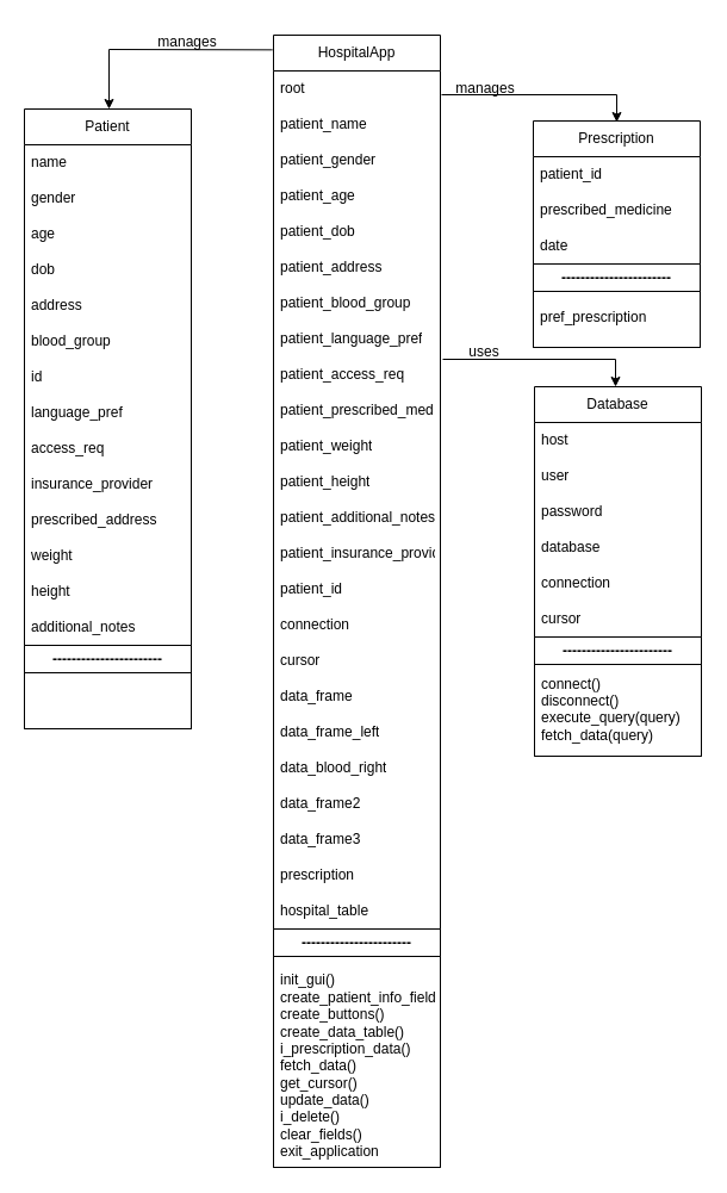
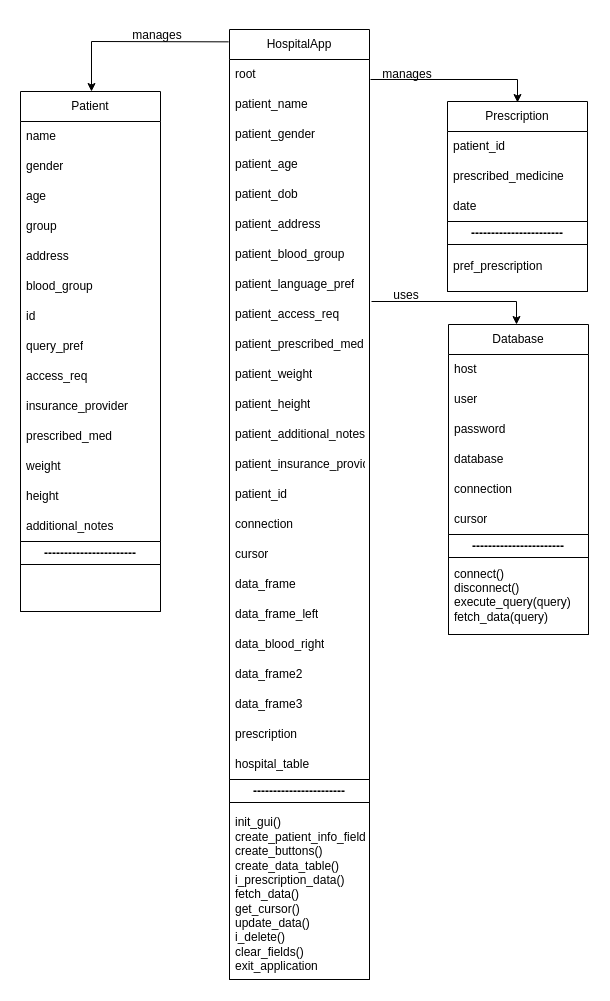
- <mxCell id="42" value="dob" style="text;strokeColor=none;fillColor=none;align=left;verticalAlign=middle;spacingLeft=4;spacingRight=4;overflow=hidden;points=[[0,0.5],[1,0.5]];portConstraint=eastwest;rotatable=0;whiteSpace=wrap;html=1;" vertex="1" parent="38"><mxGeometry y="120" width="140" height="30" as="geometry" /></mxCell>
+ <mxCell id="42" value="group" style="text;strokeColor=none;fillColor=none;align=left;verticalAlign=middle;spacingLeft=4;spacingRight=4;overflow=hidden;points=[[0,0.5],[1,0.5]];portConstraint=eastwest;rotatable=0;whiteSpace=wrap;html=1;" vertex="1" parent="38"><mxGeometry y="120" width="140" height="30" as="geometry" /></mxCell>
- <mxCell id="46" value="language_pref" style="text;strokeColor=none;fillColor=none;align=left;verticalAlign=middle;spacingLeft=4;spacingRight=4;overflow=hidden;points=[[0,0.5],[1,0.5]];portConstraint=eastwest;rotatable=0;whiteSpace=wrap;html=1;" vertex="1" parent="38"><mxGeometry y="240" width="140" height="30" as="geometry" /></mxCell>
+ <mxCell id="46" value="query_pref" style="text;strokeColor=none;fillColor=none;align=left;verticalAlign=middle;spacingLeft=4;spacingRight=4;overflow=hidden;points=[[0,0.5],[1,0.5]];portConstraint=eastwest;rotatable=0;whiteSpace=wrap;html=1;" vertex="1" parent="38"><mxGeometry y="240" width="140" height="30" as="geometry" /></mxCell>
- <mxCell id="49" value="prescribed_address" style="text;strokeColor=none;fillColor=none;align=left;verticalAlign=middle;spacingLeft=4;spacingRight=4;overflow=hidden;points=[[0,0.5],[1,0.5]];portConstraint=eastwest;rotatable=0;whiteSpace=wrap;html=1;" vertex="1" parent="38"><mxGeometry y="330" width="140" height="30" as="geometry" /></mxCell>
+ <mxCell id="49" value="prescribed_med" style="text;strokeColor=none;fillColor=none;align=left;verticalAlign=middle;spacingLeft=4;spacingRight=4;overflow=hidden;points=[[0,0.5],[1,0.5]];portConstraint=eastwest;rotatable=0;whiteSpace=wrap;html=1;" vertex="1" parent="38"><mxGeometry y="330" width="140" height="30" as="geometry" /></mxCell>
